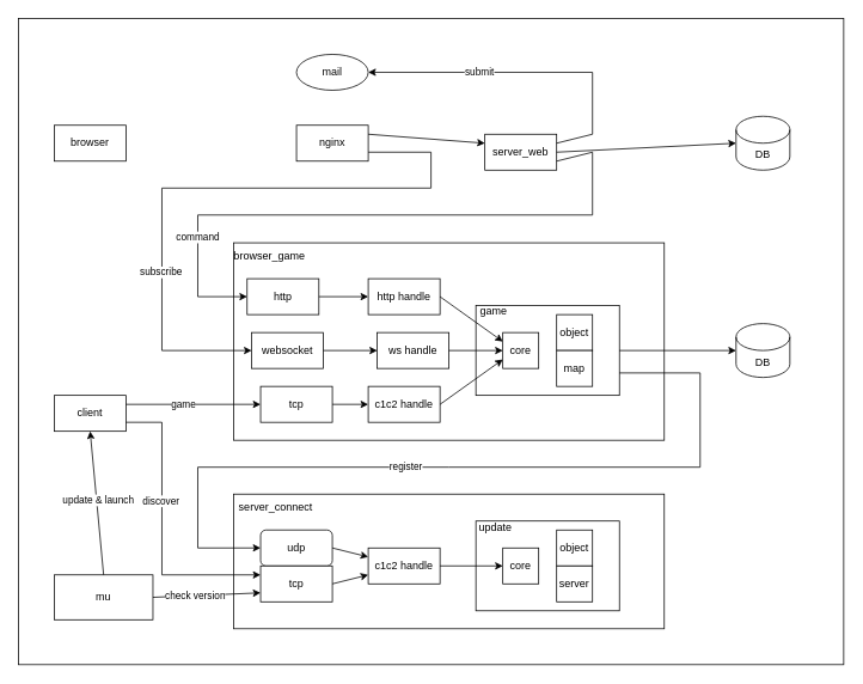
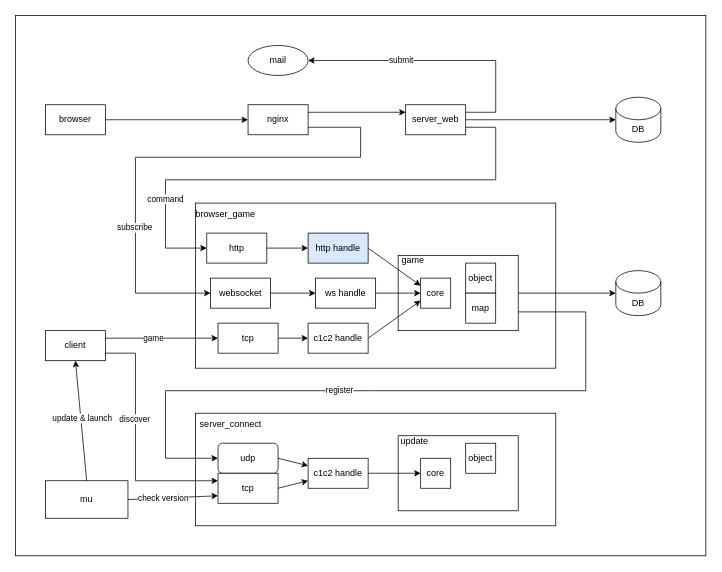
+ <mxCell id="20" value="" style="endArrow=classic;html=1;rounded=0;exitX=1;exitY=0.5;exitDx=0;exitDy=0;entryX=0;entryY=0.5;entryDx=0;entryDy=0;" parent="1" source="22" target="34" edge="1"><mxGeometry width="50" height="50" relative="1" as="geometry"><mxPoint x="160" y="139" as="sourcePoint" /><mxPoint x="520" y="149" as="targetPoint" /></mxGeometry></mxCell>
- <mxCell id="17" value="server_web" style="rounded=0;whiteSpace=wrap;html=1;" parent="1" vertex="1"><mxGeometry x="540" y="149" width="80" height="40" as="geometry" /></mxCell>
+ <mxCell id="17" value="server_web" style="rounded=0;whiteSpace=wrap;html=1;" parent="1" vertex="1"><mxGeometry x="540" y="139" width="80" height="40" as="geometry" /></mxCell>
- <mxCell id="10" value="http handle" style="rounded=0;whiteSpace=wrap;html=1;" parent="1" vertex="1"><mxGeometry x="410" y="310" width="80" height="40" as="geometry" /></mxCell>
+ <mxCell id="10" value="http handle" style="rounded=0;whiteSpace=wrap;html=1;fillColor=#dae8fc;" parent="1" vertex="1"><mxGeometry x="410" y="310" width="80" height="40" as="geometry" /></mxCell>
- <mxCell id="41" value="server" style="rounded=0;whiteSpace=wrap;html=1;" parent="1" vertex="1"><mxGeometry x="620" y="630" width="40" height="40" as="geometry" /></mxCell>
